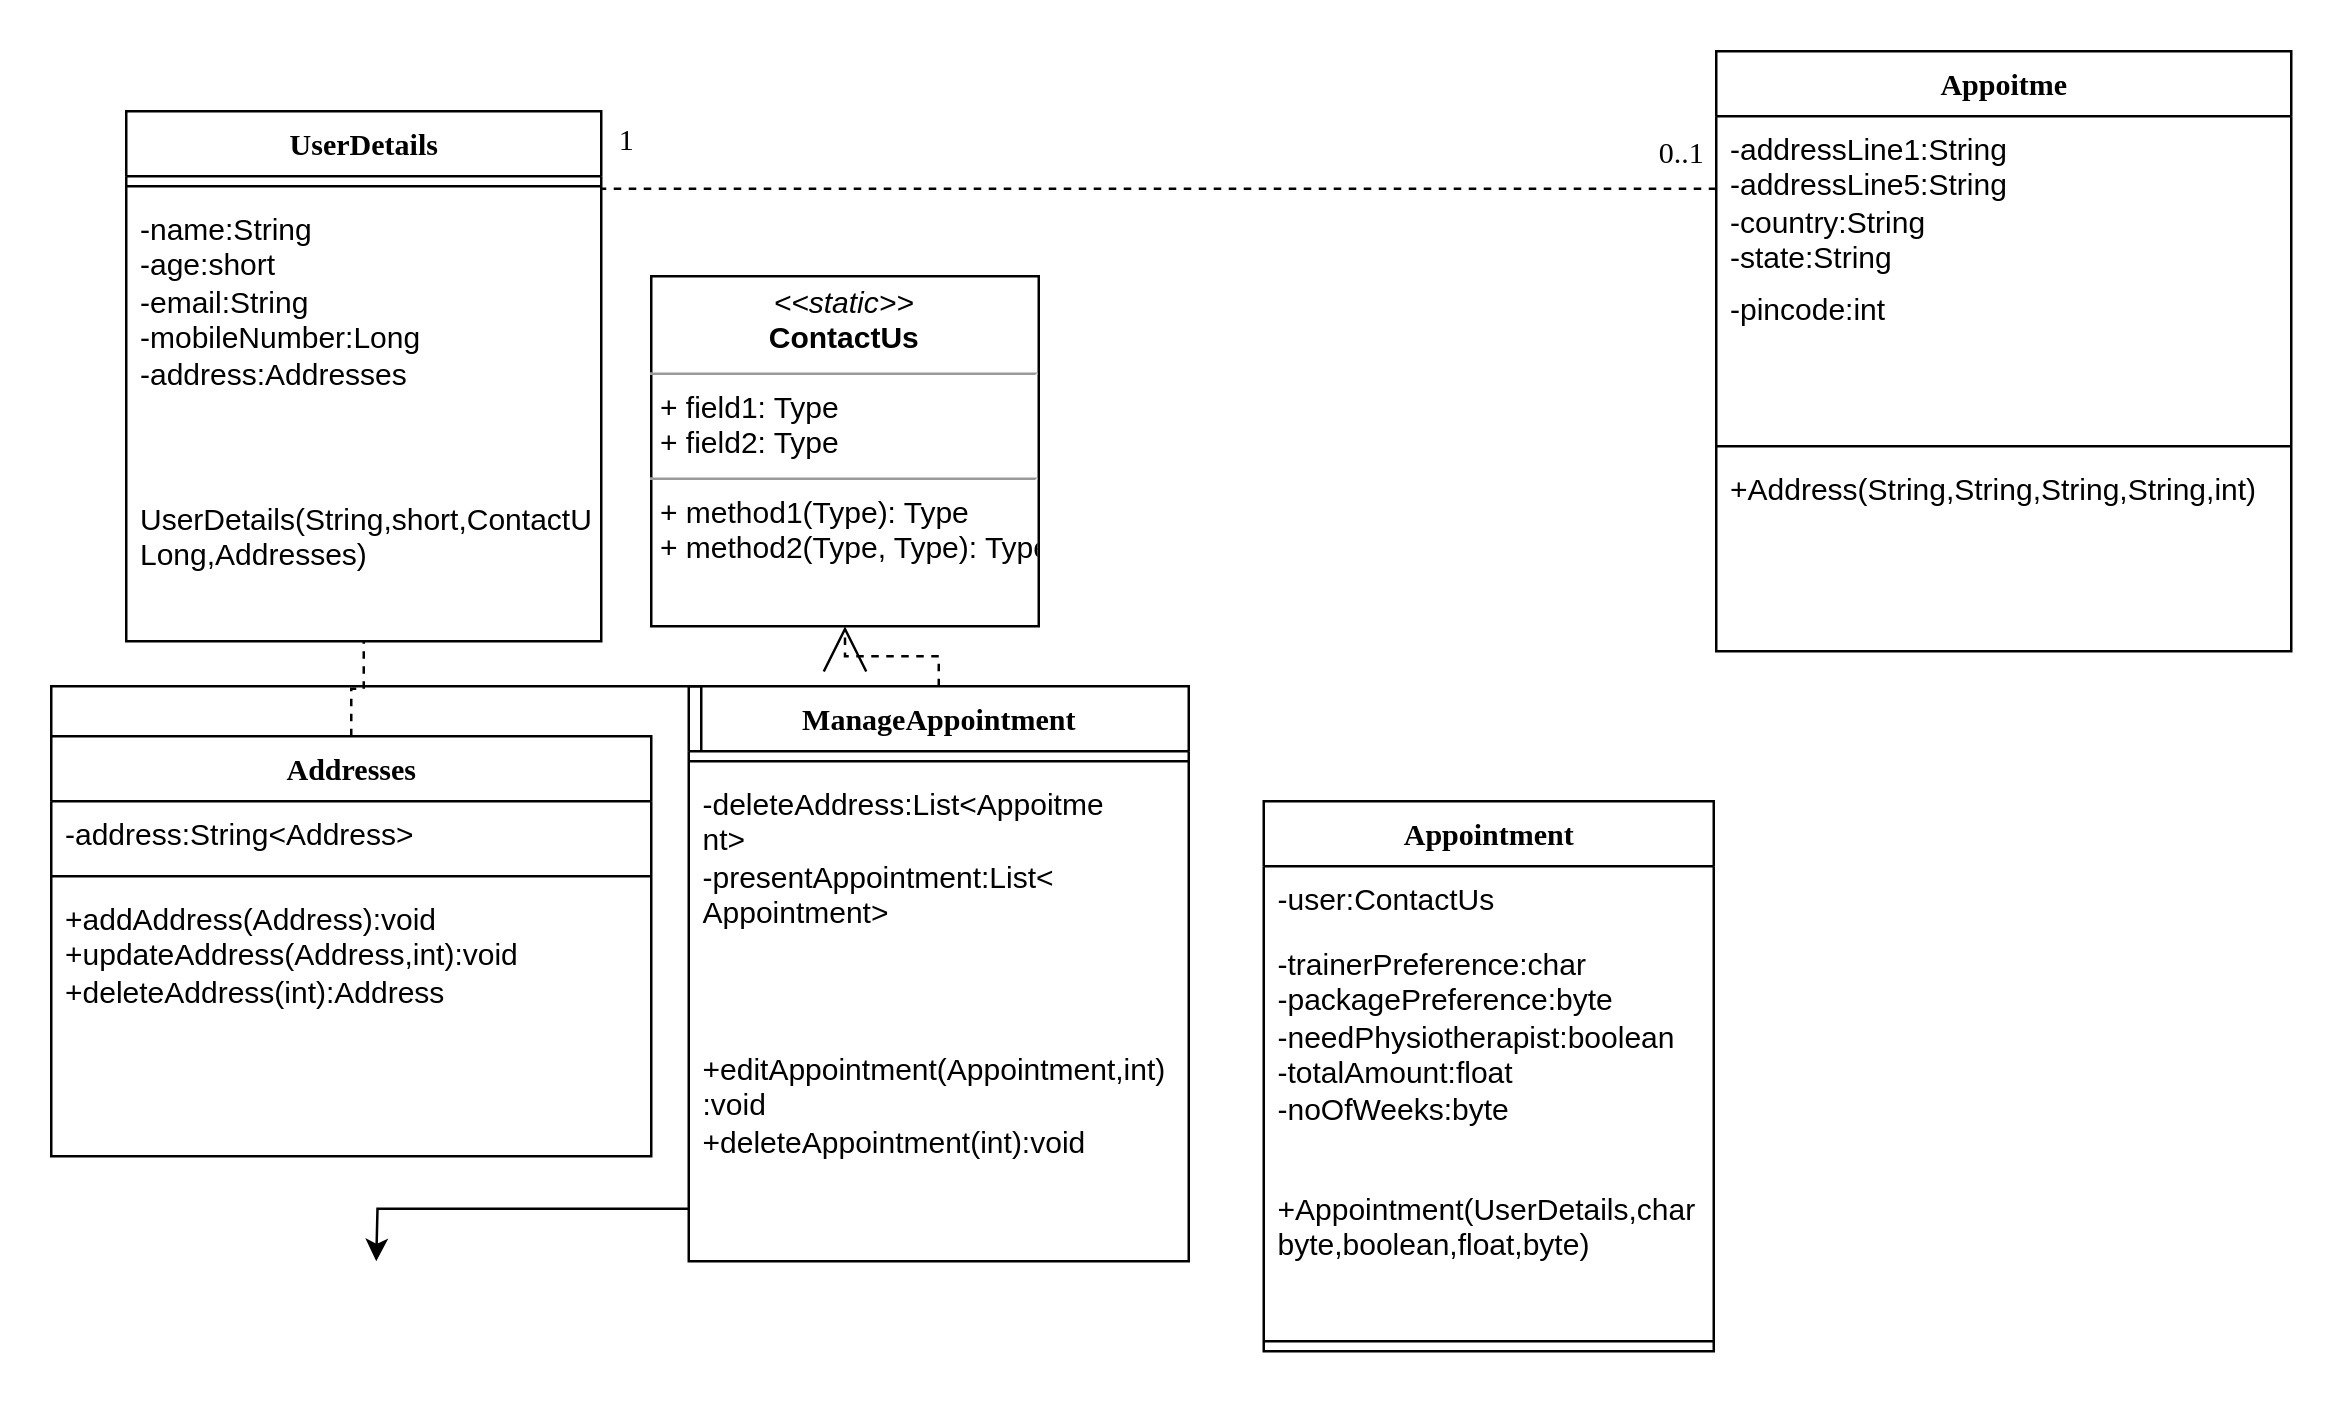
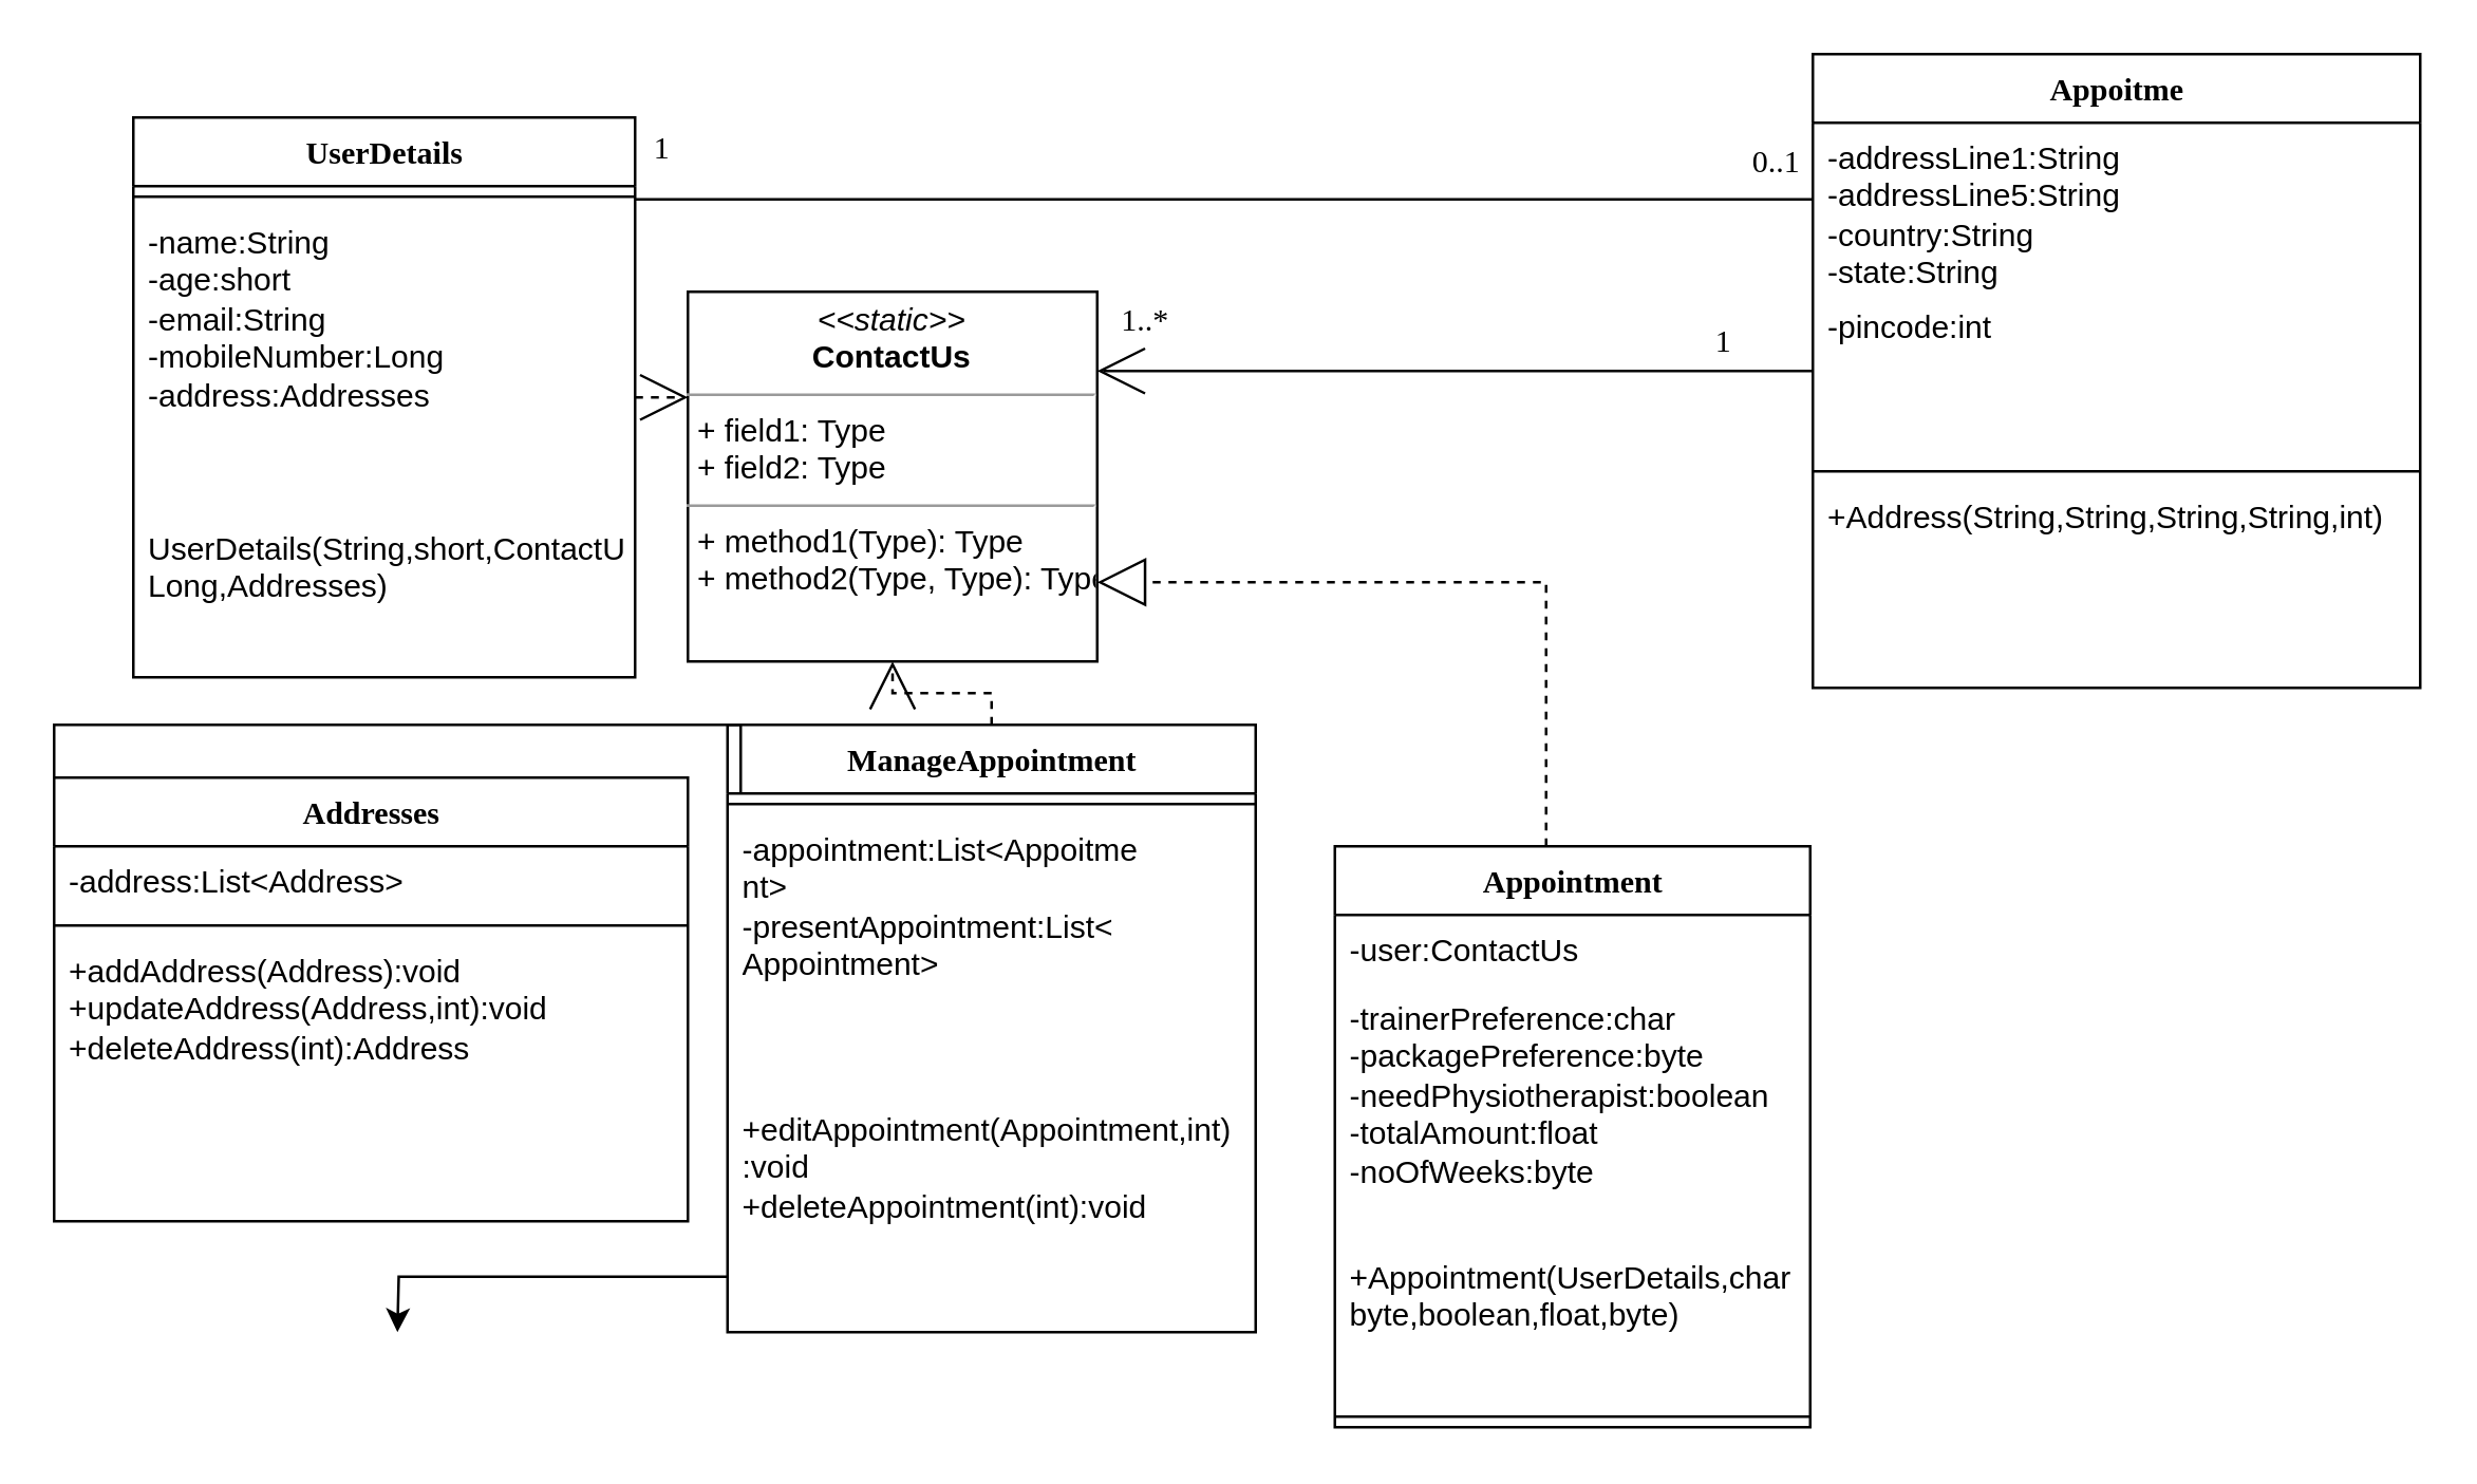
- <mxCell id="11" style="edgeStyle=orthogonalEdgeStyle;rounded=0;html=1;labelBackgroundColor=none;startArrow=none;startFill=0;startSize=8;endArrow=none;endFill=0;endSize=16;fontFamily=Verdana;fontSize=12;dashed=1;" parent="1" source="14" target="31" edge="1"><mxGeometry relative="1" as="geometry"><Array as="points"><mxPoint x="585" y="75" /><mxPoint x="585" y="75" /></Array></mxGeometry></mxCell>
+ <mxCell id="11" style="edgeStyle=orthogonalEdgeStyle;rounded=0;html=1;labelBackgroundColor=none;startArrow=none;startFill=0;startSize=8;endArrow=none;endFill=0;endSize=16;fontFamily=Verdana;fontSize=12;" parent="1" source="14" target="31" edge="1"><mxGeometry relative="1" as="geometry"><Array as="points"><mxPoint x="585" y="75" /><mxPoint x="585" y="75" /></Array></mxGeometry></mxCell>
+ <mxCell id="8" style="edgeStyle=orthogonalEdgeStyle;rounded=0;html=1;labelBackgroundColor=none;startArrow=none;startFill=0;startSize=8;endArrow=open;endFill=0;endSize=16;fontFamily=Verdana;fontSize=12;" parent="1" source="14" target="30" edge="1"><mxGeometry relative="1" as="geometry"><Array as="points"><mxPoint x="525" y="140" /><mxPoint x="525" y="140" /></Array></mxGeometry></mxCell>
+ <mxCell id="9" value="1..*" style="text;html=1;resizable=0;points=[];align=center;verticalAlign=middle;labelBackgroundColor=#ffffff;fontSize=12;fontFamily=Verdana" parent="8" vertex="1" connectable="0"><mxGeometry x="0.858" y="2" relative="1" as="geometry"><mxPoint x="-2" y="-22" as="offset" /></mxGeometry></mxCell>
+ <mxCell id="10" value="1" style="text;html=1;resizable=0;points=[];align=center;verticalAlign=middle;labelBackgroundColor=#ffffff;fontSize=12;fontFamily=Verdana" parent="8" vertex="1" connectable="0"><mxGeometry x="0.363" y="152" relative="1" as="geometry"><mxPoint x="150" y="-164" as="offset" /></mxGeometry></mxCell>
+ <mxCell id="2" style="edgeStyle=orthogonalEdgeStyle;rounded=0;html=1;dashed=1;labelBackgroundColor=none;startArrow=none;startFill=0;startSize=8;endArrow=open;endFill=0;endSize=16;fontFamily=Verdana;fontSize=12;" parent="1" source="31" target="30" edge="1"><mxGeometry relative="1" as="geometry"><Array as="points"><mxPoint x="135" y="220" /></Array></mxGeometry></mxCell>
+ <mxCell id="24" style="edgeStyle=orthogonalEdgeStyle;rounded=0;html=1;dashed=1;labelBackgroundColor=none;startArrow=none;startFill=0;startSize=8;endArrow=block;endFill=0;endSize=16;fontFamily=Verdana;fontSize=12;" parent="1" source="25" target="30" edge="1"><mxGeometry relative="1" as="geometry"><Array as="points"><mxPoint x="585" y="220" /></Array></mxGeometry></mxCell>
- <mxCell id="35" value="" style="edgeStyle=orthogonalEdgeStyle;rounded=0;html=1;dashed=1;labelBackgroundColor=none;startArrow=none;startFill=0;startSize=8;endArrow=none;endFill=0;endSize=16;fontFamily=Verdana;fontSize=12;" parent="1" source="4" target="31" edge="1"><mxGeometry relative="1" as="geometry"><Array as="points" /><mxPoint x="135" y="320" as="sourcePoint" /><mxPoint x="260" y="220" as="targetPoint" /></mxGeometry></mxCell>
- <mxCell id="5" value="-address:String&amp;lt;Address&amp;gt;" style="text;html=1;strokeColor=none;fillColor=none;align=left;verticalAlign=top;spacingLeft=4;spacingRight=4;whiteSpace=wrap;overflow=hidden;rotatable=0;points=[[0,0.5],[1,0.5]];portConstraint=eastwest;" parent="4" vertex="1"><mxGeometry y="26" width="240" height="26" as="geometry" /></mxCell>
+ <mxCell id="5" value="-address:List&amp;lt;Address&amp;gt;" style="text;html=1;strokeColor=none;fillColor=none;align=left;verticalAlign=top;spacingLeft=4;spacingRight=4;whiteSpace=wrap;overflow=hidden;rotatable=0;points=[[0,0.5],[1,0.5]];portConstraint=eastwest;" parent="4" vertex="1"><mxGeometry y="26" width="240" height="26" as="geometry" /></mxCell>
- <mxCell id="22" value="-deleteAddress:List&amp;lt;Appoitme&lt;br&gt;nt&amp;gt;&lt;br&gt;-presentAppointment:List&amp;lt;&lt;br&gt;Appointment&amp;gt;&lt;br&gt;" style="text;html=1;strokeColor=none;fillColor=none;align=left;verticalAlign=top;spacingLeft=4;spacingRight=4;whiteSpace=wrap;overflow=hidden;rotatable=0;points=[[0,0.5],[1,0.5]];portConstraint=eastwest;" parent="20" vertex="1"><mxGeometry y="34" width="200" height="106" as="geometry" /></mxCell>
+ <mxCell id="22" value="-appointment:List&amp;lt;Appoitme&lt;br&gt;nt&amp;gt;&lt;br&gt;-presentAppointment:List&amp;lt;&lt;br&gt;Appointment&amp;gt;&lt;br&gt;" style="text;html=1;strokeColor=none;fillColor=none;align=left;verticalAlign=top;spacingLeft=4;spacingRight=4;whiteSpace=wrap;overflow=hidden;rotatable=0;points=[[0,0.5],[1,0.5]];portConstraint=eastwest;" parent="20" vertex="1"><mxGeometry y="34" width="200" height="106" as="geometry" /></mxCell>
